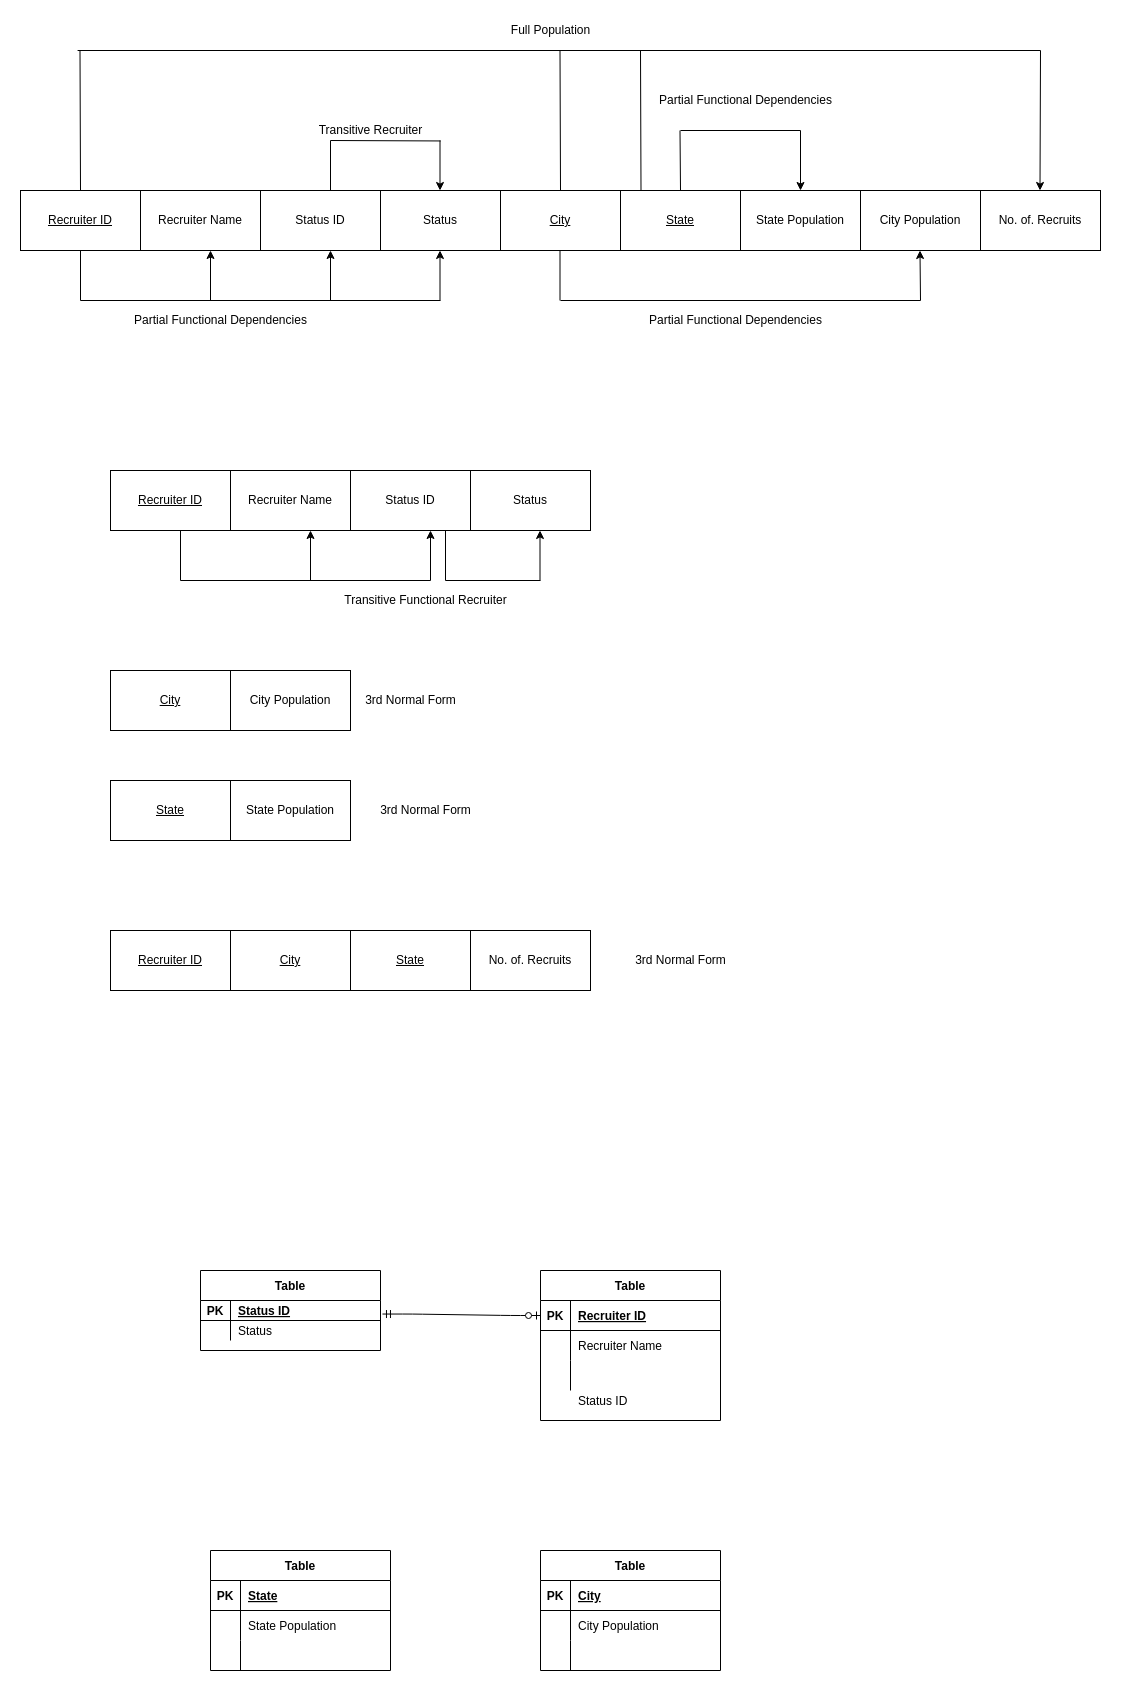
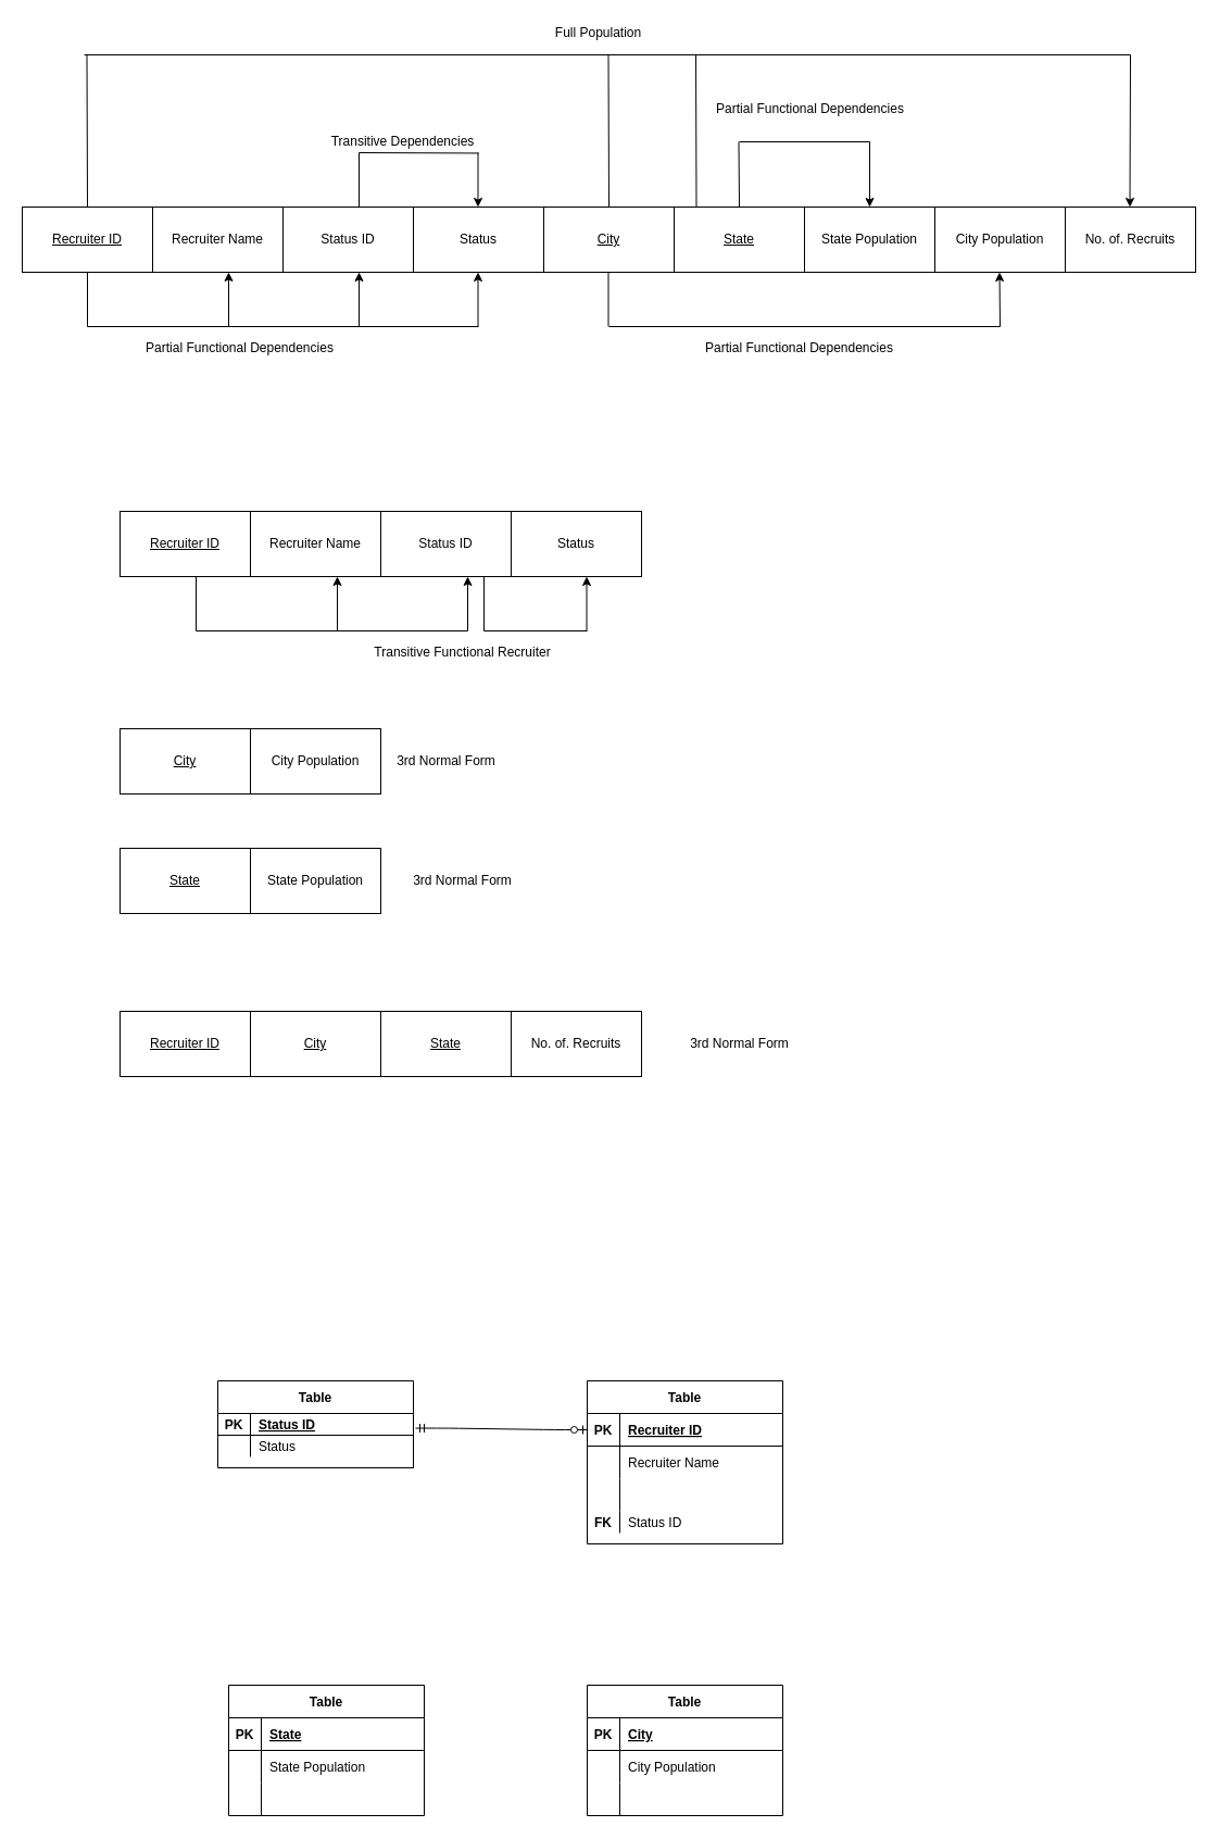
- <mxCell id="29" value="Transitive Recruiter" style="text;html=1;align=center;verticalAlign=middle;resizable=0;points=[];autosize=1;" vertex="1" parent="1"><mxGeometry x="295" y="120" width="150" height="20" as="geometry" /></mxCell>
+ <mxCell id="29" value="Transitive Dependencies" style="text;html=1;align=center;verticalAlign=middle;resizable=0;points=[];autosize=1;" vertex="1" parent="1"><mxGeometry x="295" y="120" width="150" height="20" as="geometry" /></mxCell>
+ <mxCell id="69" value="FK" style="shape=partialRectangle;connectable=0;fillColor=none;top=0;left=0;bottom=0;right=0;editable=1;overflow=hidden;fontStyle=1" vertex="1" parent="68"><mxGeometry width="30" height="20" as="geometry" /></mxCell>
